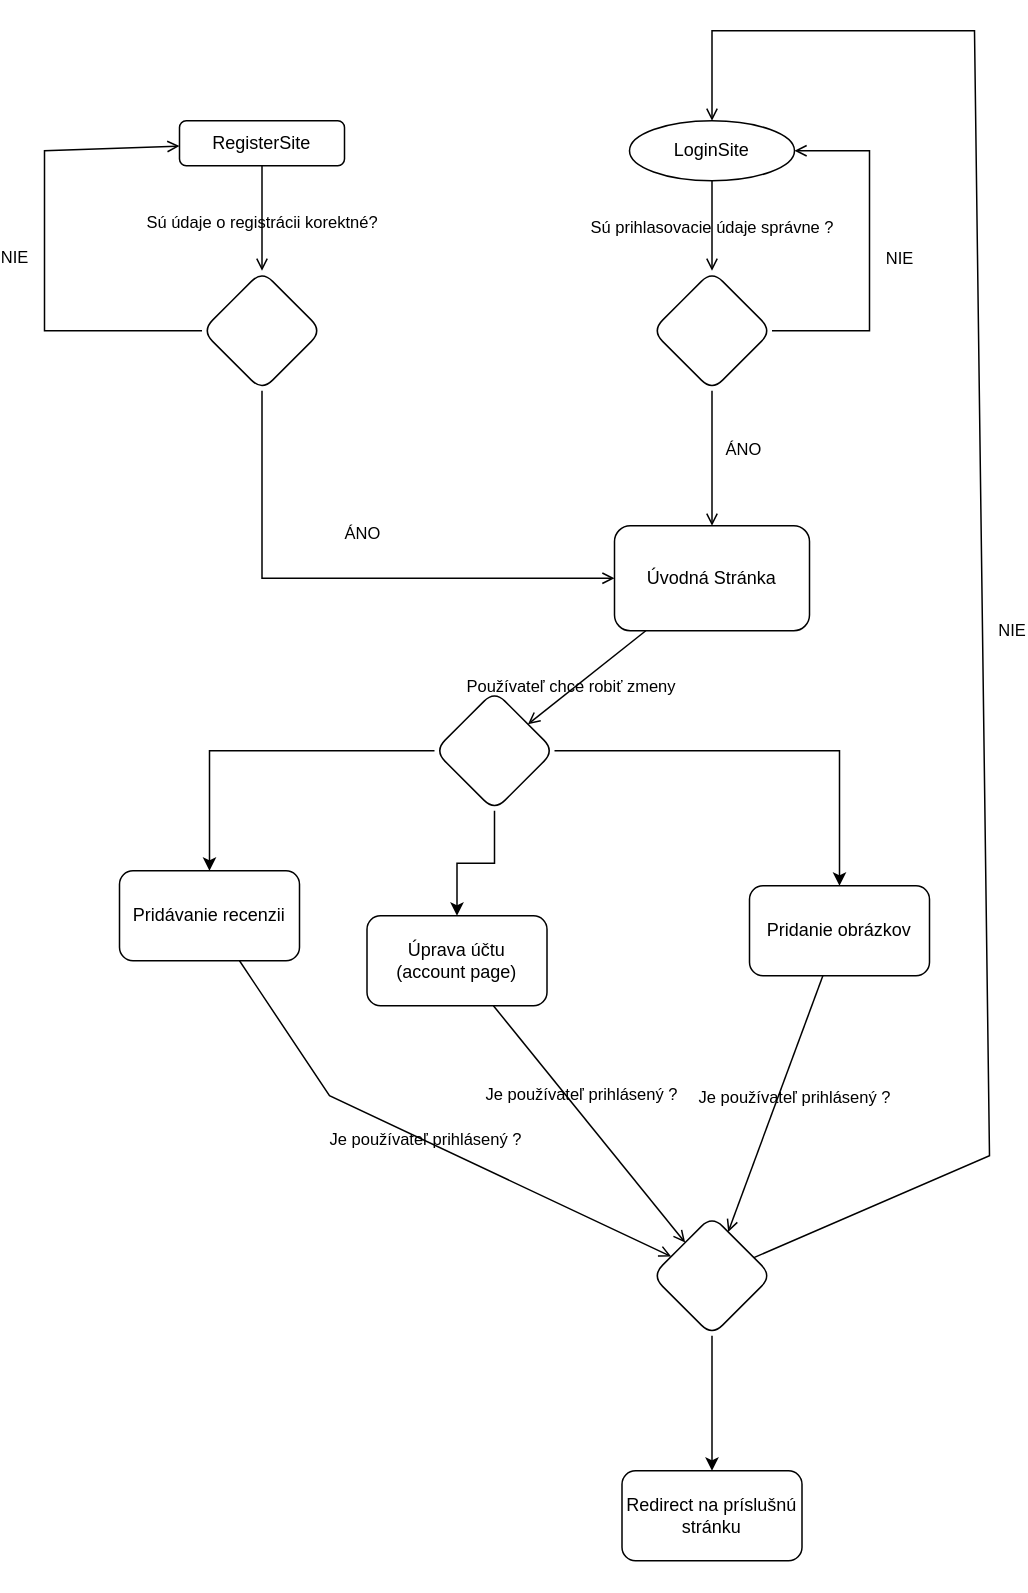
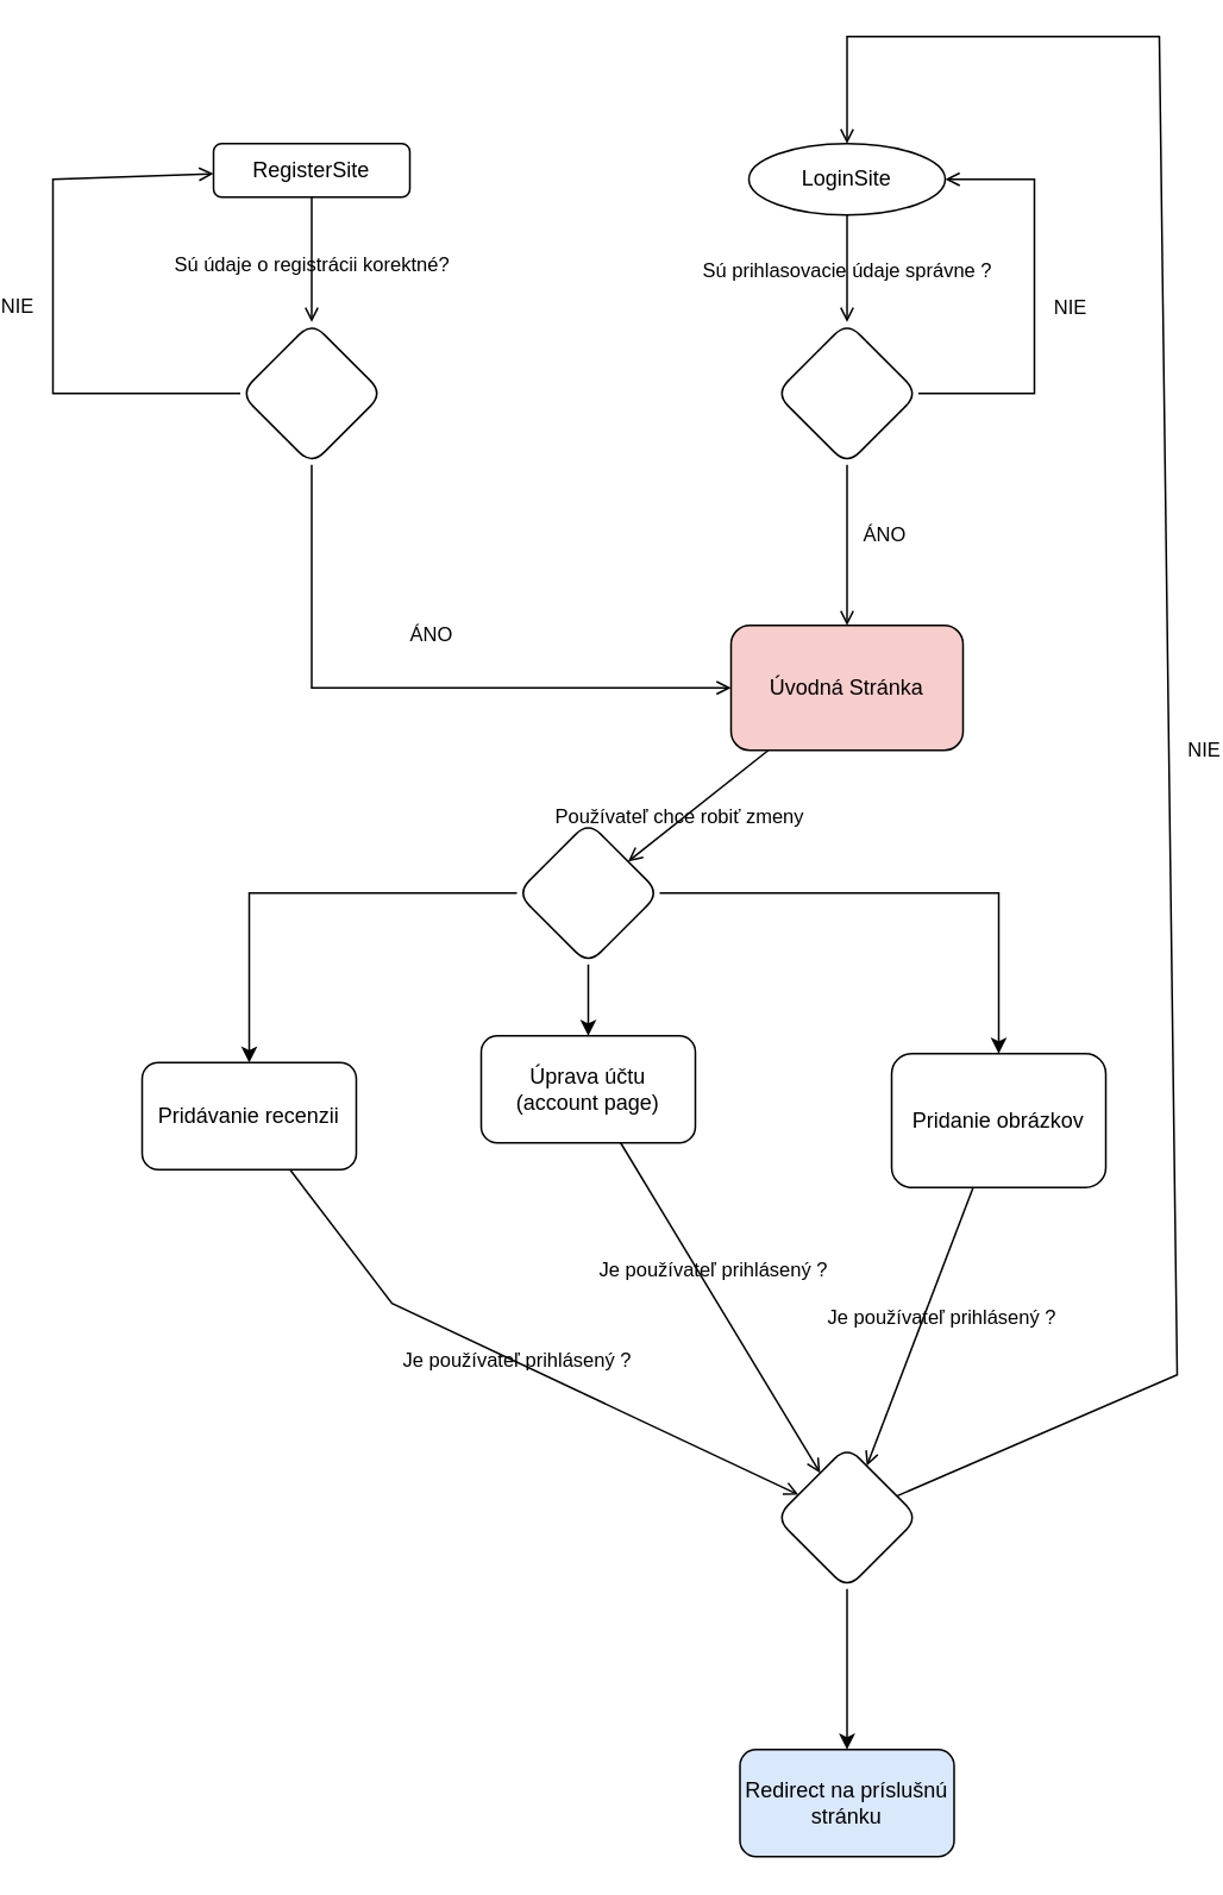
- <mxCell id="2" value="Úvodná Stránka" style="rounded=1;whiteSpace=wrap;html=1;fontSize=12;glass=0;strokeWidth=1;shadow=0;" vertex="1" parent="1"><mxGeometry x="400" y="350" width="130" height="70" as="geometry" /></mxCell>
+ <mxCell id="2" value="Úvodná Stránka" style="rounded=1;whiteSpace=wrap;html=1;fontSize=12;glass=0;strokeWidth=1;shadow=0;fillColor=#f8cecc;" vertex="1" parent="1"><mxGeometry x="400" y="350" width="130" height="70" as="geometry" /></mxCell>
- <mxCell id="22" value="Pridávanie recenzii" style="whiteSpace=wrap;html=1;rounded=1;glass=0;strokeWidth=1;shadow=0;" vertex="1" parent="1"><mxGeometry x="70" y="580" width="120" height="60" as="geometry" /></mxCell>
+ <mxCell id="22" value="Pridávanie recenzii" style="whiteSpace=wrap;html=1;rounded=1;glass=0;strokeWidth=1;shadow=0;" vertex="1" parent="1"><mxGeometry x="70" y="595" width="120" height="60" as="geometry" /></mxCell>
- <mxCell id="21" value="Pridanie obrázkov" style="whiteSpace=wrap;html=1;rounded=1;glass=0;strokeWidth=1;shadow=0;" vertex="1" parent="1"><mxGeometry x="490" y="590" width="120" height="60" as="geometry" /></mxCell>
+ <mxCell id="21" value="Pridanie obrázkov" style="whiteSpace=wrap;html=1;rounded=1;glass=0;strokeWidth=1;shadow=0;" vertex="1" parent="1"><mxGeometry x="490" y="590" width="120" height="75" as="geometry" /></mxCell>
- <mxCell id="23" value="Úprava účtu&lt;br&gt;(account page)" style="whiteSpace=wrap;html=1;rounded=1;glass=0;strokeWidth=1;shadow=0;" vertex="1" parent="1"><mxGeometry x="235" y="610" width="120" height="60" as="geometry" /></mxCell>
+ <mxCell id="23" value="Úprava účtu&lt;br&gt;(account page)" style="whiteSpace=wrap;html=1;rounded=1;glass=0;strokeWidth=1;shadow=0;" vertex="1" parent="1"><mxGeometry x="260" y="580" width="120" height="60" as="geometry" /></mxCell>
- <mxCell id="27" value="Redirect na príslušnú&lt;div&gt;stránku&lt;/div&gt;" style="whiteSpace=wrap;html=1;rounded=1;glass=0;strokeWidth=1;shadow=0;" vertex="1" parent="1"><mxGeometry x="405" y="980" width="120" height="60" as="geometry" /></mxCell>
+ <mxCell id="27" value="Redirect na príslušnú&lt;div&gt;stránku&lt;/div&gt;" style="whiteSpace=wrap;html=1;rounded=1;glass=0;strokeWidth=1;shadow=0;fillColor=#dae8fc;" vertex="1" parent="1"><mxGeometry x="405" y="980" width="120" height="60" as="geometry" /></mxCell>
